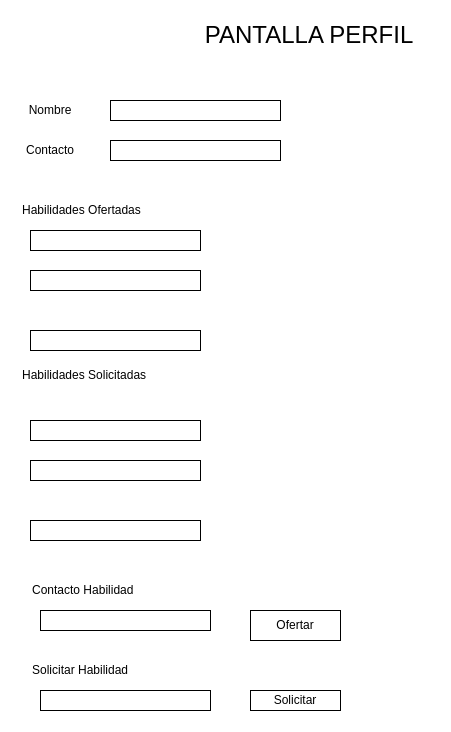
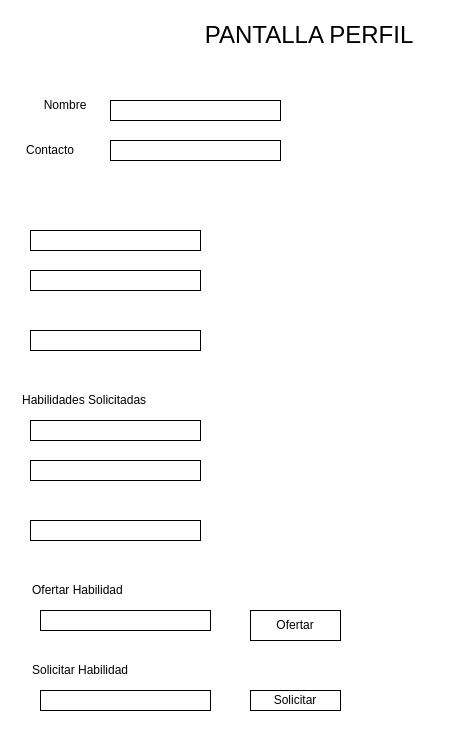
- <mxCell id="3" value="Nombre" style="text;html=1;align=center;verticalAlign=middle;whiteSpace=wrap;rounded=0;" parent="1" vertex="1"><mxGeometry x="20" y="100" width="60" height="20" as="geometry" /></mxCell>
+ <mxCell id="3" value="Nombre" style="text;html=1;align=center;verticalAlign=middle;whiteSpace=wrap;rounded=0;" parent="1" vertex="1"><mxGeometry x="35" y="95" width="60" height="20" as="geometry" /></mxCell>
- <mxCell id="7" value="Habilidades Ofertadas" style="text;html=1;align=left;verticalAlign=middle;whiteSpace=wrap;rounded=0;" parent="1" vertex="1"><mxGeometry x="20" y="200" width="240" height="20" as="geometry" /></mxCell>
- <mxCell id="11" value="Habilidades Solicitadas" style="text;html=1;align=left;verticalAlign=middle;whiteSpace=wrap;rounded=0;" parent="1" vertex="1"><mxGeometry x="20" y="365" width="240" height="20" as="geometry" /></mxCell>
+ <mxCell id="11" value="Habilidades Solicitadas" style="text;html=1;align=left;verticalAlign=middle;whiteSpace=wrap;rounded=0;" parent="1" vertex="1"><mxGeometry x="20" y="390" width="240" height="20" as="geometry" /></mxCell>
- <mxCell id="15" value="Contacto Habilidad" style="text;html=1;align=left;verticalAlign=middle;whiteSpace=wrap;rounded=0;" parent="1" vertex="1"><mxGeometry x="30" y="580" width="240" height="20" as="geometry" /></mxCell>
+ <mxCell id="15" value="Ofertar Habilidad" style="text;html=1;align=left;verticalAlign=middle;whiteSpace=wrap;rounded=0;" parent="1" vertex="1"><mxGeometry x="30" y="580" width="240" height="20" as="geometry" /></mxCell>
